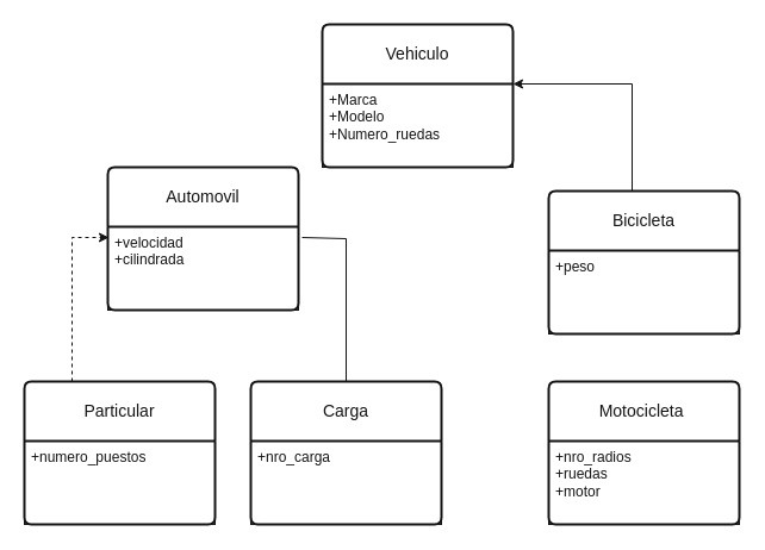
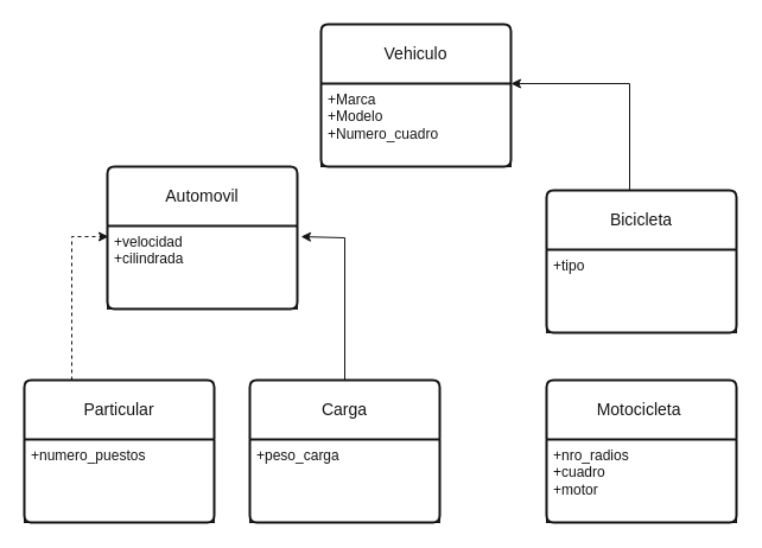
- <mxCell id="3" value="+Marca&lt;br&gt;+Modelo&lt;br&gt;+Numero_ruedas" style="align=left;fillColor=none;spacingLeft=4;fontSize=12;verticalAlign=top;resizable=0;rotatable=0;part=1;html=1;strokeColor=#141414;fontColor=#141414;" parent="2" vertex="1"><mxGeometry y="50" width="160" height="70" as="geometry" /></mxCell>
+ <mxCell id="3" value="+Marca&lt;br&gt;+Modelo&lt;br&gt;+Numero_cuadro" style="align=left;fillColor=none;spacingLeft=4;fontSize=12;verticalAlign=top;resizable=0;rotatable=0;part=1;html=1;strokeColor=#141414;fontColor=#141414;" parent="2" vertex="1"><mxGeometry y="50" width="160" height="70" as="geometry" /></mxCell>
- <mxCell id="15" value="" style="endArrow=none;html=1;rounded=0;entryX=1.019;entryY=0.129;entryDx=0;entryDy=0;entryPerimeter=0;exitX=0.5;exitY=0;exitDx=0;exitDy=0;fillColor=none;strokeColor=#141414;fontColor=#141414;" parent="1" source="9" target="5" edge="1"><mxGeometry width="50" height="50" relative="1" as="geometry"><mxPoint x="290" y="280" as="sourcePoint" /><mxPoint x="340" y="230" as="targetPoint" /><Array as="points"><mxPoint x="290" y="200" /></Array></mxGeometry></mxCell>
+ <mxCell id="15" value="" style="endArrow=classic;html=1;rounded=0;entryX=1.019;entryY=0.129;entryDx=0;entryDy=0;entryPerimeter=0;exitX=0.5;exitY=0;exitDx=0;exitDy=0;fillColor=none;strokeColor=#141414;fontColor=#141414;" parent="1" source="9" target="5" edge="1"><mxGeometry width="50" height="50" relative="1" as="geometry"><mxPoint x="290" y="280" as="sourcePoint" /><mxPoint x="340" y="230" as="targetPoint" /><Array as="points"><mxPoint x="290" y="200" /></Array></mxGeometry></mxCell>
- <mxCell id="12" value="+peso" style="align=left;fillColor=none;spacingLeft=4;fontSize=12;verticalAlign=top;resizable=0;rotatable=0;part=1;html=1;strokeColor=#141414;fontColor=#141414;" parent="11" vertex="1"><mxGeometry y="50" width="160" height="70" as="geometry" /></mxCell>
+ <mxCell id="12" value="+tipo" style="align=left;fillColor=none;spacingLeft=4;fontSize=12;verticalAlign=top;resizable=0;rotatable=0;part=1;html=1;strokeColor=#141414;fontColor=#141414;" parent="11" vertex="1"><mxGeometry y="50" width="160" height="70" as="geometry" /></mxCell>
- <mxCell id="10" value="+nro_carga" style="align=left;fillColor=none;spacingLeft=4;fontSize=12;verticalAlign=top;resizable=0;rotatable=0;part=1;html=1;strokeColor=#141414;fontColor=#141414;" parent="9" vertex="1"><mxGeometry y="50" width="160" height="70" as="geometry" /></mxCell>
+ <mxCell id="10" value="+peso_carga" style="align=left;fillColor=none;spacingLeft=4;fontSize=12;verticalAlign=top;resizable=0;rotatable=0;part=1;html=1;strokeColor=#141414;fontColor=#141414;" parent="9" vertex="1"><mxGeometry y="50" width="160" height="70" as="geometry" /></mxCell>
- <mxCell id="14" value="+nro_radios&lt;br&gt;+ruedas&lt;br&gt;+motor" style="align=left;fillColor=none;spacingLeft=4;fontSize=12;verticalAlign=top;resizable=0;rotatable=0;part=1;html=1;strokeColor=#141414;fontColor=#141414;" parent="13" vertex="1"><mxGeometry y="50" width="160" height="70" as="geometry" /></mxCell>
+ <mxCell id="14" value="+nro_radios&lt;br&gt;+cuadro&lt;br&gt;+motor" style="align=left;fillColor=none;spacingLeft=4;fontSize=12;verticalAlign=top;resizable=0;rotatable=0;part=1;html=1;strokeColor=#141414;fontColor=#141414;" parent="13" vertex="1"><mxGeometry y="50" width="160" height="70" as="geometry" /></mxCell>
